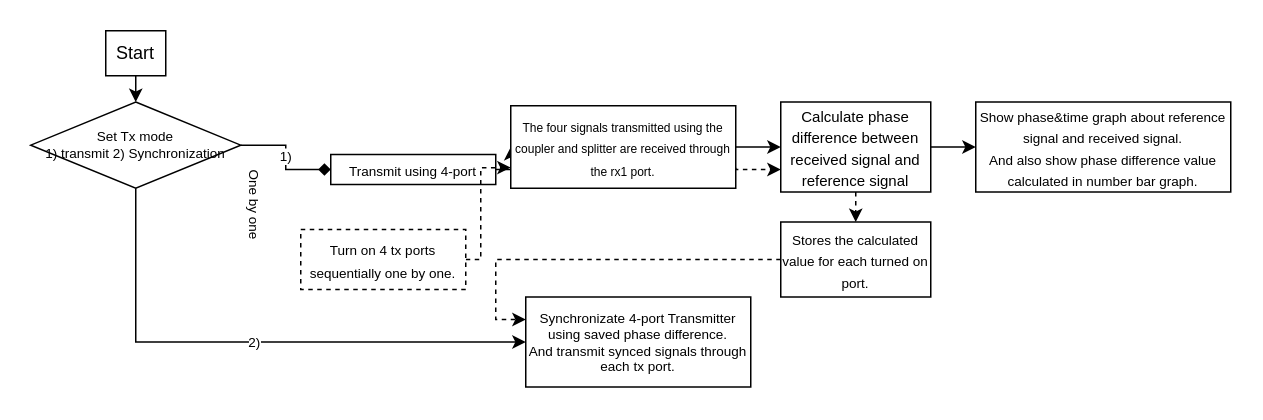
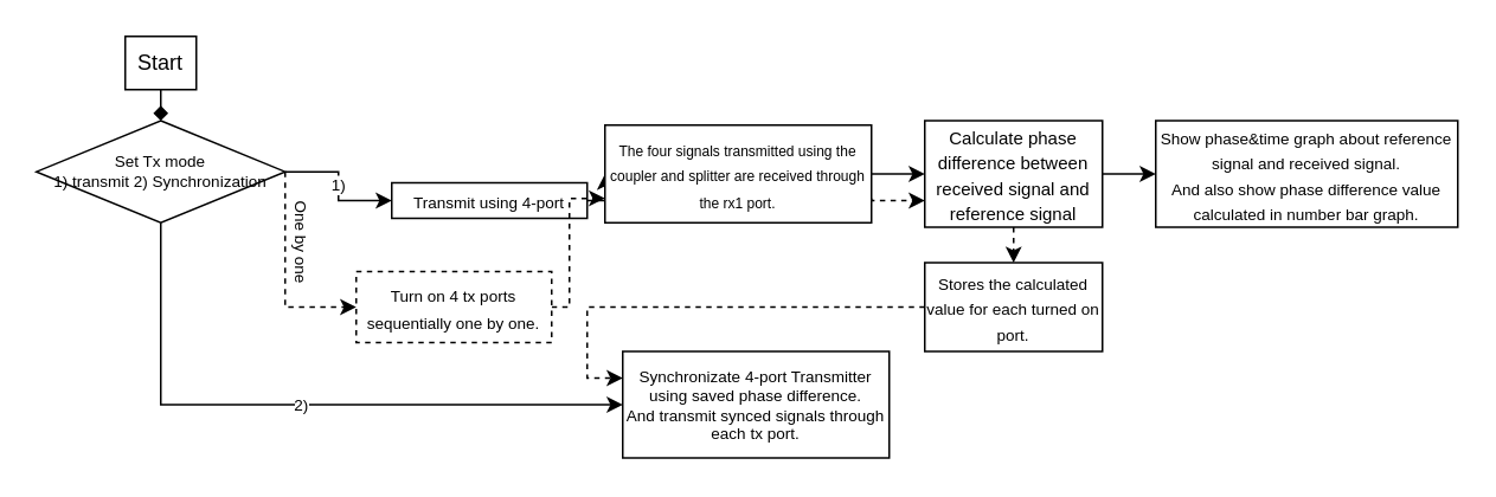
- <mxCell id="2" style="edgeStyle=orthogonalEdgeStyle;rounded=0;orthogonalLoop=1;jettySize=auto;html=1;exitX=0.5;exitY=1;exitDx=0;exitDy=0;fontSize=9;entryX=0.5;entryY=0;entryDx=0;entryDy=0;" edge="1" parent="1" source="3" target="22"><mxGeometry relative="1" as="geometry"><mxPoint x="90" y="70" as="targetPoint" /></mxGeometry></mxCell>
+ <mxCell id="2" style="edgeStyle=orthogonalEdgeStyle;rounded=0;orthogonalLoop=1;jettySize=auto;html=1;exitX=0.5;exitY=1;exitDx=0;exitDy=0;fontSize=9;entryX=0.5;entryY=0;entryDx=0;entryDy=0;endArrow=diamond;" edge="1" parent="1" source="3" target="22"><mxGeometry relative="1" as="geometry"><mxPoint x="90" y="70" as="targetPoint" /></mxGeometry></mxCell>
- <mxCell id="19" value="1)" style="edgeStyle=orthogonalEdgeStyle;rounded=0;orthogonalLoop=1;jettySize=auto;html=1;exitX=1;exitY=0.5;exitDx=0;exitDy=0;entryX=0;entryY=0.5;entryDx=0;entryDy=0;fontSize=9;endArrow=diamond;" edge="1" parent="1" source="22" target="5"><mxGeometry relative="1" as="geometry" /></mxCell>
+ <mxCell id="19" value="1)" style="edgeStyle=orthogonalEdgeStyle;rounded=0;orthogonalLoop=1;jettySize=auto;html=1;exitX=1;exitY=0.5;exitDx=0;exitDy=0;entryX=0;entryY=0.5;entryDx=0;entryDy=0;fontSize=9;" edge="1" parent="1" source="22" target="5"><mxGeometry relative="1" as="geometry" /></mxCell>
+ <mxCell id="20" style="edgeStyle=orthogonalEdgeStyle;rounded=0;orthogonalLoop=1;jettySize=auto;html=1;exitX=1;exitY=0.5;exitDx=0;exitDy=0;entryX=0;entryY=0.5;entryDx=0;entryDy=0;fontSize=9;dashed=1;" edge="1" parent="1" source="22" target="14"><mxGeometry relative="1" as="geometry"><Array as="points"><mxPoint x="160" y="173" /></Array></mxGeometry></mxCell>
